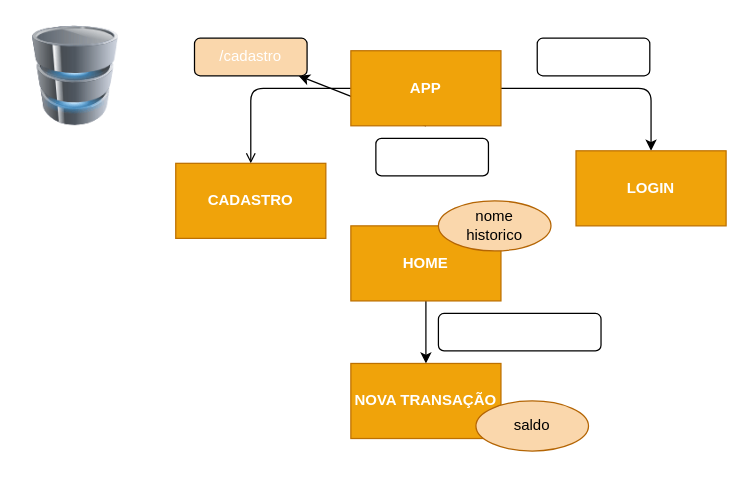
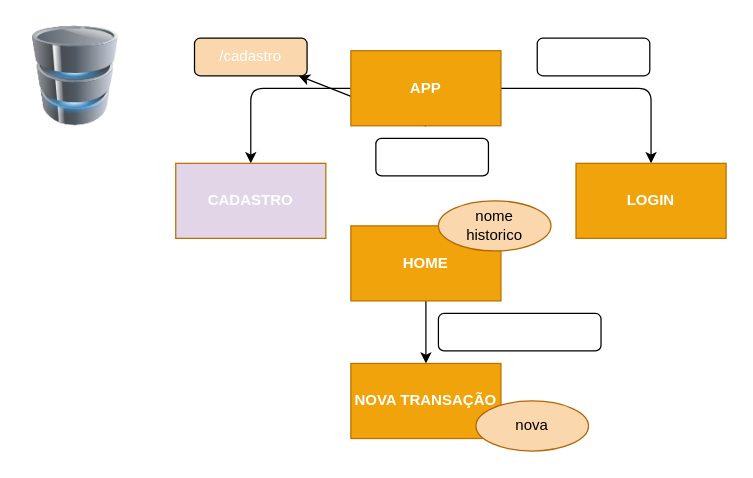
- <mxCell id="2" style="edgeStyle=none;html=1;exitX=0;exitY=0.5;exitDx=0;exitDy=0;entryX=0.5;entryY=0;entryDx=0;entryDy=0;fontColor=#FFFFFF;endArrow=open;" edge="1" parent="1" source="5" target="6"><mxGeometry relative="1" as="geometry"><Array as="points"><mxPoint x="200" y="70" /></Array></mxGeometry></mxCell>
+ <mxCell id="2" style="edgeStyle=none;html=1;exitX=0;exitY=0.5;exitDx=0;exitDy=0;entryX=0.5;entryY=0;entryDx=0;entryDy=0;fontColor=#FFFFFF;" edge="1" parent="1" source="5" target="6"><mxGeometry relative="1" as="geometry"><Array as="points"><mxPoint x="200" y="70" /></Array></mxGeometry></mxCell>
- <mxCell id="7" value="&lt;b&gt;&lt;font color=&quot;#ffffff&quot;&gt;LOGIN&lt;/font&gt;&lt;/b&gt;" style="rounded=0;whiteSpace=wrap;html=1;fillColor=#f0a30a;fontColor=#000000;strokeColor=#BD7000;" vertex="1" parent="1"><mxGeometry x="460" y="120" width="120" height="60" as="geometry" /></mxCell>
+ <mxCell id="7" value="&lt;b&gt;&lt;font color=&quot;#ffffff&quot;&gt;LOGIN&lt;/font&gt;&lt;/b&gt;" style="rounded=0;whiteSpace=wrap;html=1;fillColor=#f0a30a;fontColor=#000000;strokeColor=#BD7000;" vertex="1" parent="1"><mxGeometry x="460" y="130" width="120" height="60" as="geometry" /></mxCell>
- <mxCell id="6" value="&lt;b&gt;&lt;font color=&quot;#ffffff&quot;&gt;CADASTRO&lt;/font&gt;&lt;/b&gt;" style="rounded=0;whiteSpace=wrap;html=1;fillColor=#f0a30a;fontColor=#000000;strokeColor=#BD7000;" vertex="1" parent="1"><mxGeometry x="140" y="130" width="120" height="60" as="geometry" /></mxCell>
+ <mxCell id="6" value="&lt;b&gt;&lt;font color=&quot;#ffffff&quot;&gt;CADASTRO&lt;/font&gt;&lt;/b&gt;" style="rounded=0;whiteSpace=wrap;html=1;fillColor=#e1d5e7;fontColor=#000000;strokeColor=#BD7000;" vertex="1" parent="1"><mxGeometry x="140" y="130" width="120" height="60" as="geometry" /></mxCell>
- <mxCell id="17" value="&lt;font color=&quot;#000000&quot;&gt;saldo&lt;br&gt;&lt;/font&gt;" style="ellipse;whiteSpace=wrap;html=1;fillColor=#fad7ac;strokeColor=#b46504;" vertex="1" parent="1"><mxGeometry x="380" y="320" width="90" height="40" as="geometry" /></mxCell>
+ <mxCell id="17" value="&lt;font color=&quot;#000000&quot;&gt;nova&lt;br&gt;&lt;/font&gt;" style="ellipse;whiteSpace=wrap;html=1;fillColor=#fad7ac;strokeColor=#b46504;" vertex="1" parent="1"><mxGeometry x="380" y="320" width="90" height="40" as="geometry" /></mxCell>
